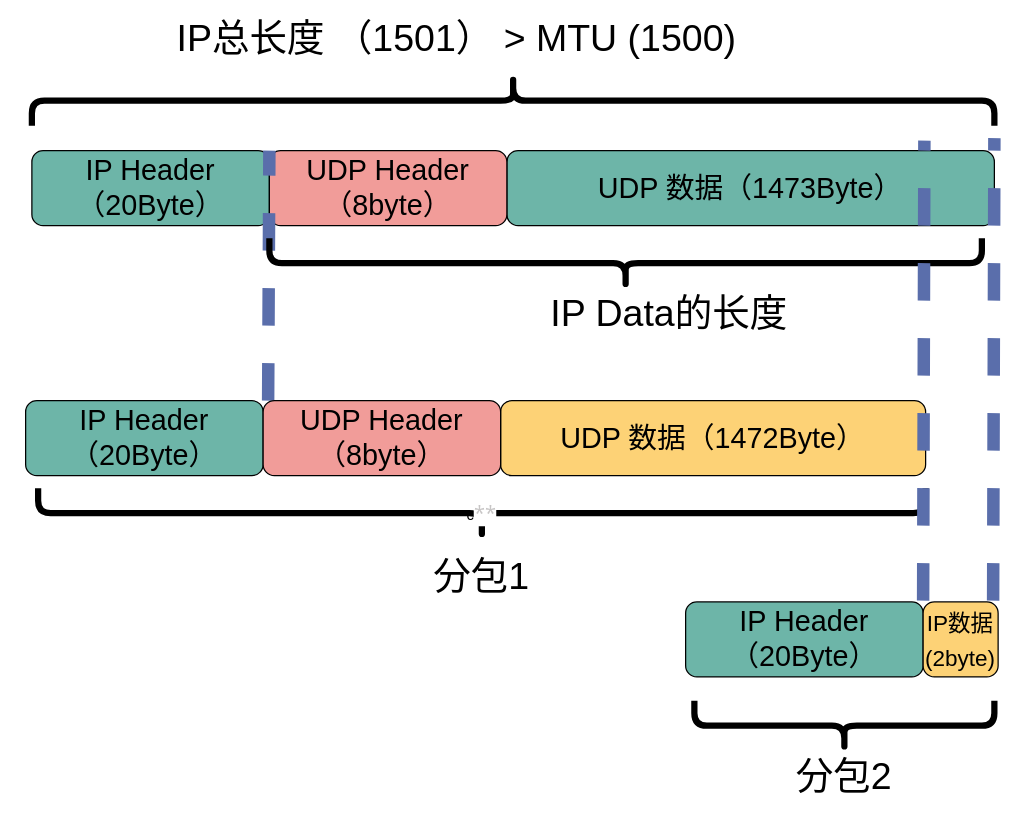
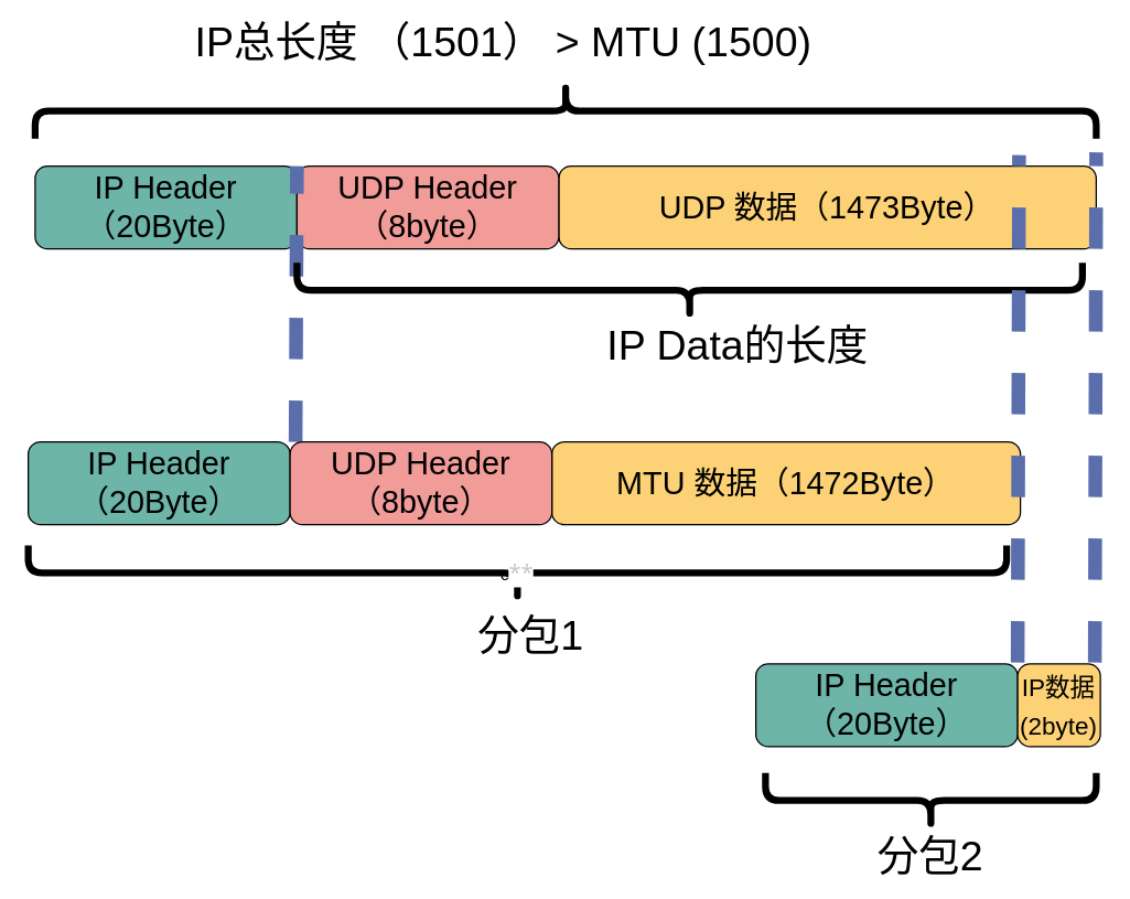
- <mxCell id="3" value="&lt;font style=&quot;font-size: 23px&quot;&gt;UDP 数据（1473Byte）&lt;/font&gt;" style="rounded=1;whiteSpace=wrap;html=1;fontSize=23;fillColor=#6db5a8;" parent="1" vertex="1"><mxGeometry x="405" y="120" width="390" height="60" as="geometry" /></mxCell>
+ <mxCell id="3" value="&lt;font style=&quot;font-size: 23px&quot;&gt;UDP 数据（1473Byte）&lt;/font&gt;" style="rounded=1;whiteSpace=wrap;html=1;fontSize=23;fillColor=#FDD276;" parent="1" vertex="1"><mxGeometry x="405" y="120" width="390" height="60" as="geometry" /></mxCell>
- <mxCell id="12" value="&lt;font style=&quot;font-size: 23px&quot;&gt;UDP 数据（1472Byte）&lt;/font&gt;" style="rounded=1;whiteSpace=wrap;html=1;fontSize=23;fillColor=#FDD276;" vertex="1" parent="1"><mxGeometry x="400" y="320" width="340" height="60" as="geometry" /></mxCell>
+ <mxCell id="12" value="&lt;font style=&quot;font-size: 23px&quot;&gt;MTU 数据（1472Byte）&lt;/font&gt;" style="rounded=1;whiteSpace=wrap;html=1;fontSize=23;fillColor=#FDD276;" vertex="1" parent="1"><mxGeometry x="400" y="320" width="340" height="60" as="geometry" /></mxCell>
- <mxCell id="15" value="c&lt;span style=&quot;color: rgb(199 , 197 , 197) ; font-family: &amp;#34;open sans&amp;#34; , &amp;#34;clear sans&amp;#34; , &amp;#34;helvetica neue&amp;#34; , &amp;#34;helvetica&amp;#34; , &amp;#34;arial&amp;#34; , sans-serif ; font-size: 16px ; text-align: left ; background-color: rgb(255 , 255 , 255)&quot;&gt;**&lt;/span&gt;" style="shape=curlyBracket;whiteSpace=wrap;html=1;rounded=1;direction=north;strokeWidth=5;" vertex="1" parent="1"><mxGeometry x="30" y="390" width="710" height="40" as="geometry" /></mxCell>
+ <mxCell id="15" value="c&lt;span style=&quot;color: rgb(199 , 197 , 197) ; font-family: &amp;#34;open sans&amp;#34; , &amp;#34;clear sans&amp;#34; , &amp;#34;helvetica neue&amp;#34; , &amp;#34;helvetica&amp;#34; , &amp;#34;arial&amp;#34; , sans-serif ; font-size: 16px ; text-align: left ; background-color: rgb(255 , 255 , 255)&quot;&gt;**&lt;/span&gt;" style="shape=curlyBracket;whiteSpace=wrap;html=1;rounded=1;direction=north;strokeWidth=5;" vertex="1" parent="1"><mxGeometry x="20" y="395" width="710" height="40" as="geometry" /></mxCell>
